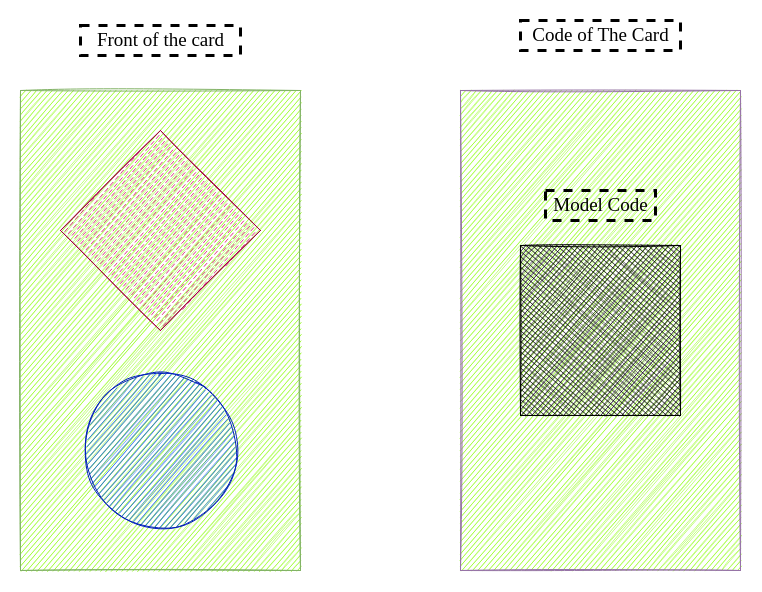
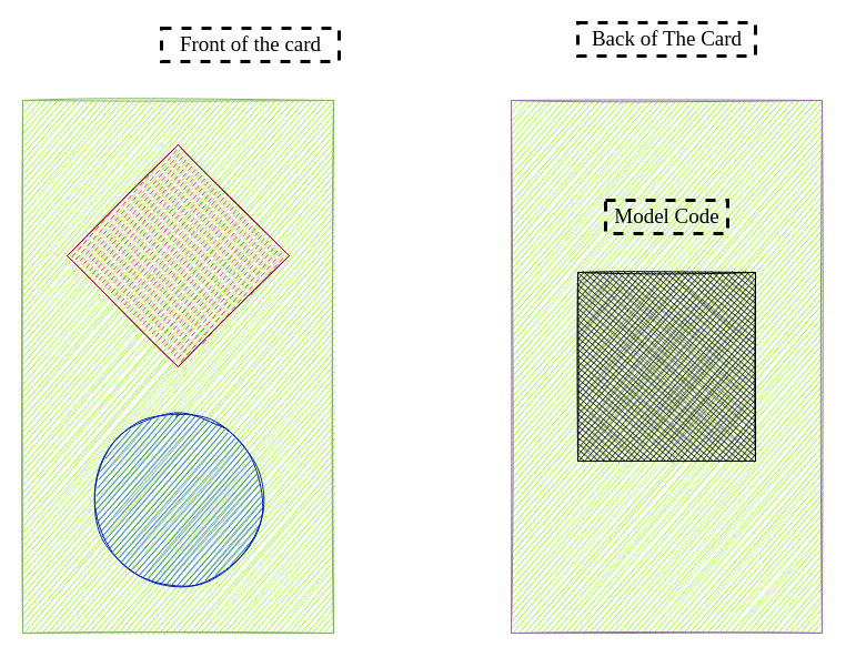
- <mxCell id="8" value="Code of The Card" style="text;html=1;align=center;verticalAlign=middle;resizable=0;points=[];autosize=1;fontSize=19;fontFamily=Tahoma;strokeColor=#000000;dashed=1;strokeWidth=3;" vertex="1" parent="1"><mxGeometry x="520" y="20" width="160" height="30" as="geometry" /></mxCell>
+ <mxCell id="8" value="Back of The Card" style="text;html=1;align=center;verticalAlign=middle;resizable=0;points=[];autosize=1;fontSize=19;fontFamily=Tahoma;strokeColor=#000000;dashed=1;strokeWidth=3;" vertex="1" parent="1"><mxGeometry x="520" y="20" width="160" height="30" as="geometry" /></mxCell>
- <mxCell id="7" value="Front of the card" style="text;html=1;align=center;verticalAlign=middle;resizable=0;points=[];autosize=1;fontSize=19;fontFamily=Tahoma;strokeColor=#000000;dashed=1;strokeWidth=3;" vertex="1" parent="1"><mxGeometry x="80" y="25" width="160" height="30" as="geometry" /></mxCell>
+ <mxCell id="7" value="Front of the card" style="text;html=1;align=center;verticalAlign=middle;resizable=0;points=[];autosize=1;fontSize=19;fontFamily=Tahoma;strokeColor=#000000;dashed=1;strokeWidth=3;" vertex="1" parent="1"><mxGeometry x="145" y="25" width="160" height="30" as="geometry" /></mxCell>
- <mxCell id="9" value="Model Code" style="text;html=1;align=center;verticalAlign=middle;resizable=0;points=[];autosize=1;fontSize=19;fontFamily=Tahoma;strokeColor=#000000;dashed=1;strokeWidth=3;" vertex="1" parent="1"><mxGeometry x="545" y="190" width="110" height="30" as="geometry" /></mxCell>
+ <mxCell id="9" value="Model Code" style="text;html=1;align=center;verticalAlign=middle;resizable=0;points=[];autosize=1;fontSize=19;fontFamily=Tahoma;strokeColor=#000000;dashed=1;strokeWidth=3;" vertex="1" parent="1"><mxGeometry x="545" y="180" width="110" height="30" as="geometry" /></mxCell>
